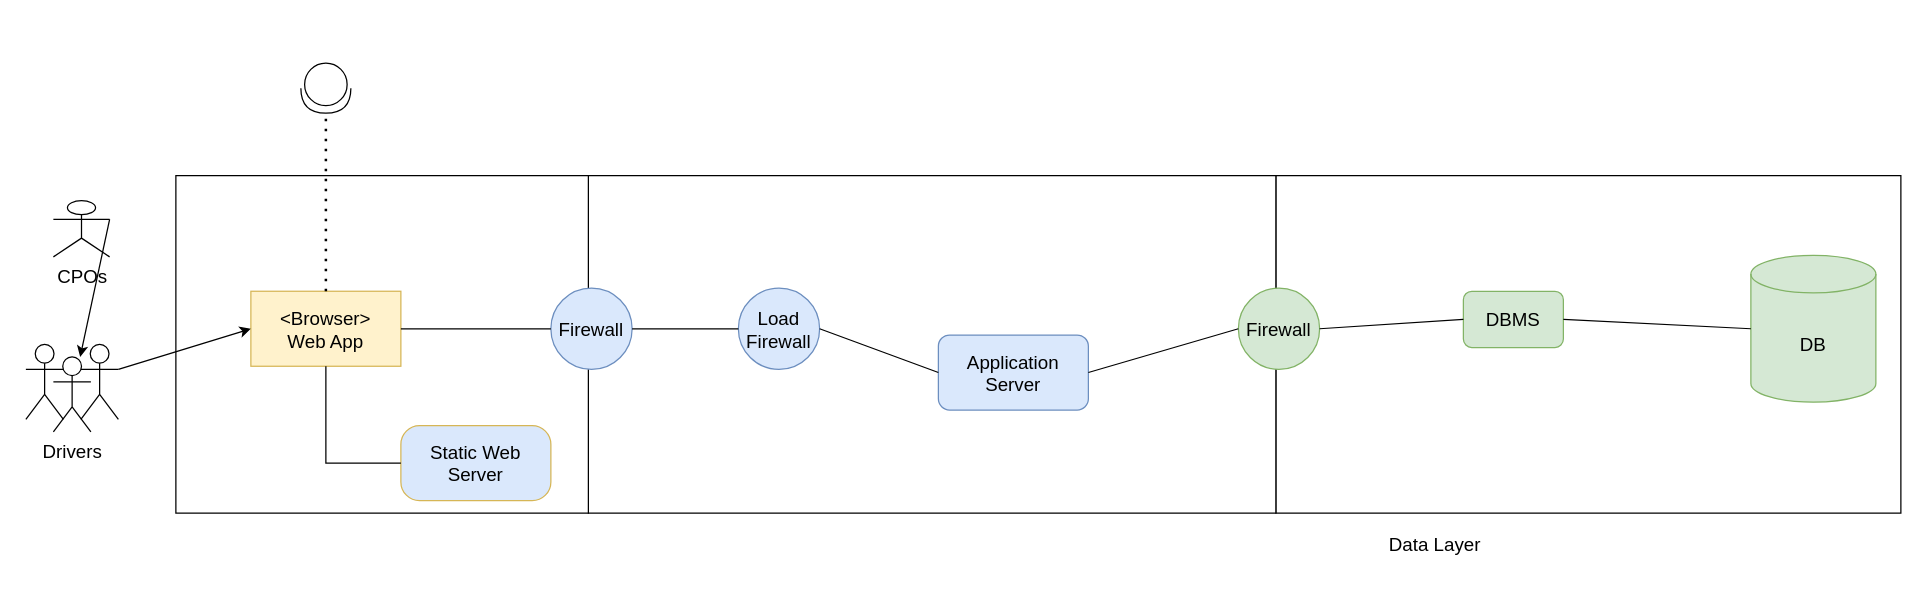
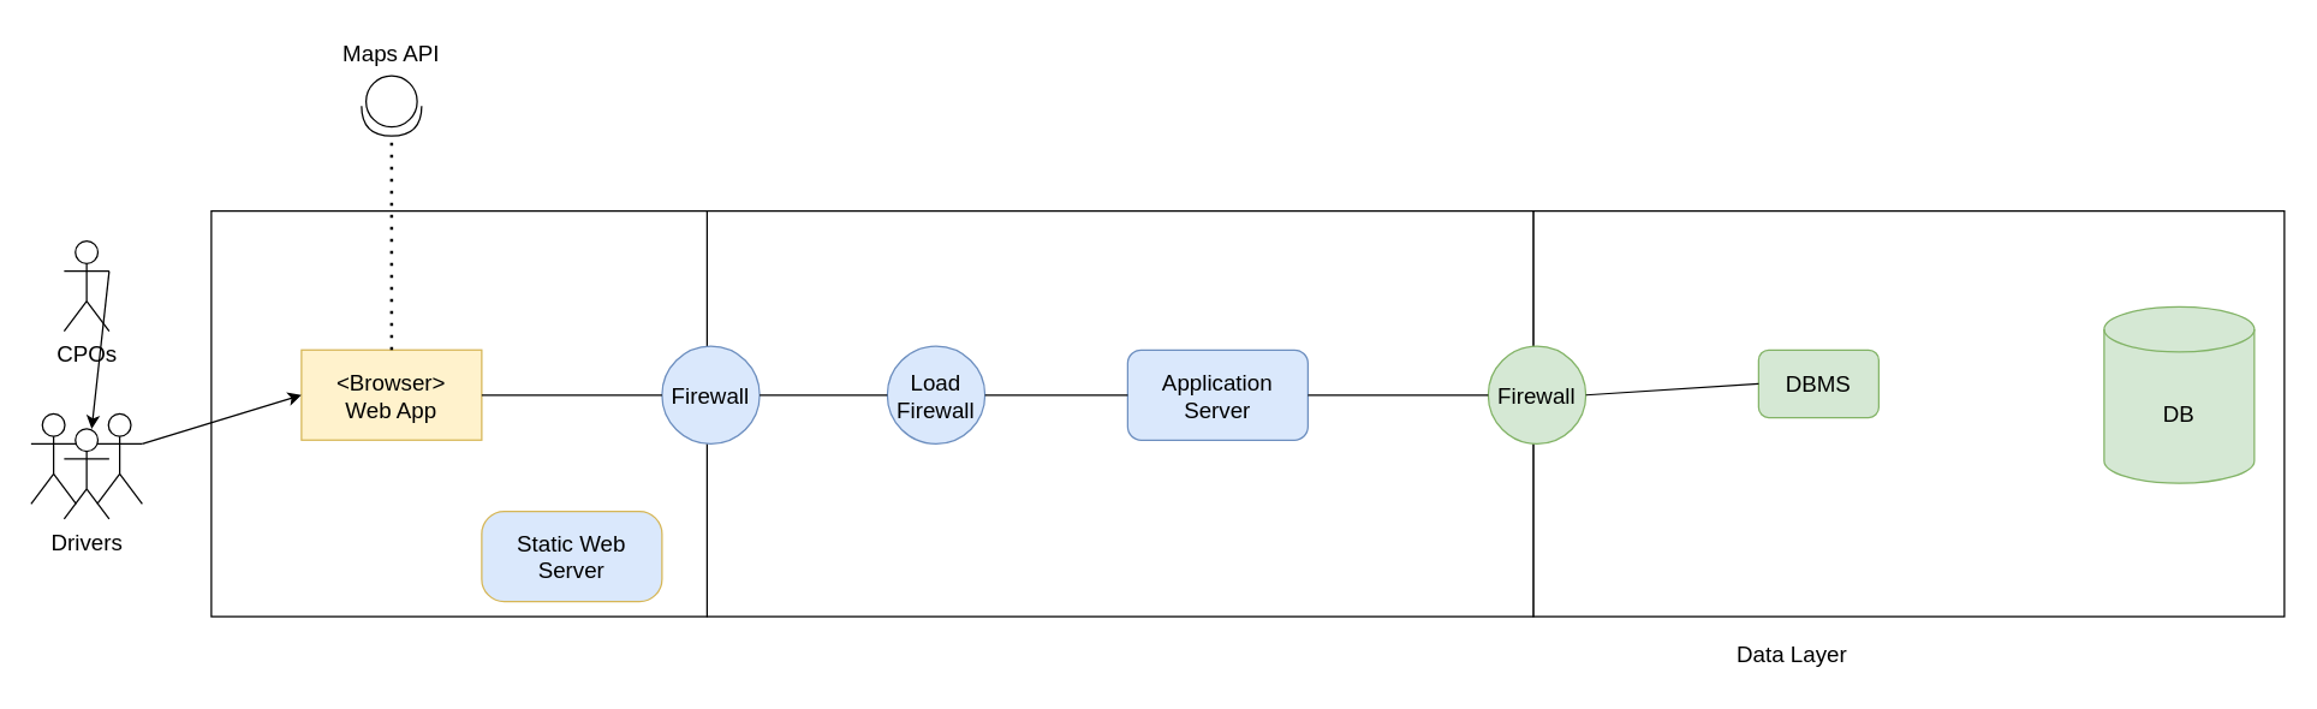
+ <mxCell id="29" value="Maps API" style="text;html=1;strokeColor=none;fillColor=none;align=center;verticalAlign=middle;whiteSpace=wrap;rounded=0;fontSize=15;" vertex="1" parent="1"><mxGeometry x="215" y="20" width="90" height="30" as="geometry" /></mxCell>
- <mxCell id="9" value="CPOs" style="shape=umlActor;verticalLabelPosition=bottom;verticalAlign=top;html=1;outlineConnect=0;fontSize=15;" vertex="1" parent="1"><mxGeometry x="42" y="160" width="45" height="45" as="geometry" /></mxCell>
+ <mxCell id="9" value="CPOs" style="shape=umlActor;verticalLabelPosition=bottom;verticalAlign=top;html=1;outlineConnect=0;fontSize=15;" vertex="1" parent="1"><mxGeometry x="42" y="160" width="30" height="60" as="geometry" /></mxCell>
- <mxCell id="27" value="" style="endArrow=none;html=1;rounded=0;exitX=1;exitY=0.5;exitDx=0;exitDy=0;entryX=0;entryY=0.5;entryDx=0;entryDy=0;entryPerimeter=0;fontSize=15;" edge="1" parent="1" source="18" target="19"><mxGeometry width="50" height="50" relative="1" as="geometry"><mxPoint x="880" y="275" as="sourcePoint" /><mxPoint x="1000" y="210" as="targetPoint" /></mxGeometry></mxCell>
- <mxCell id="16" value="&lt;div style=&quot;font-size: 15px;&quot;&gt;Application Server&lt;/div&gt;" style="rounded=1;whiteSpace=wrap;html=1;fillColor=#dae8fc;strokeColor=#6c8ebf;fontSize=15;" vertex="1" parent="1"><mxGeometry x="750" y="267.5" width="120" height="60" as="geometry" /></mxCell>
+ <mxCell id="16" value="&lt;div style=&quot;font-size: 15px;&quot;&gt;Application Server&lt;/div&gt;" style="rounded=1;whiteSpace=wrap;html=1;fillColor=#dae8fc;strokeColor=#6c8ebf;fontSize=15;" vertex="1" parent="1"><mxGeometry x="750" y="232.5" width="120" height="60" as="geometry" /></mxCell>
- <mxCell id="13" value="" style="endArrow=none;html=1;rounded=0;entryX=0.5;entryY=1;entryDx=0;entryDy=0;exitX=0;exitY=0.5;exitDx=0;exitDy=0;fontSize=15;" edge="1" parent="1" source="12" target="5"><mxGeometry width="50" height="50" relative="1" as="geometry"><mxPoint x="230" y="360" as="sourcePoint" /><mxPoint x="280" y="290" as="targetPoint" /><Array as="points"><mxPoint x="260" y="370" /></Array></mxGeometry></mxCell>
- <mxCell id="28" value="Data Layer" style="text;html=1;strokeColor=none;fillColor=none;align=center;verticalAlign=middle;whiteSpace=wrap;rounded=0;fontSize=15;" vertex="1" parent="1"><mxGeometry x="1085" y="420" width="125" height="30" as="geometry" /></mxCell>
+ <mxCell id="28" value="Data Layer" style="text;html=1;strokeColor=none;fillColor=none;align=center;verticalAlign=middle;whiteSpace=wrap;rounded=0;fontSize=15;" vertex="1" parent="1"><mxGeometry x="1130" y="420" width="125" height="30" as="geometry" /></mxCell>
